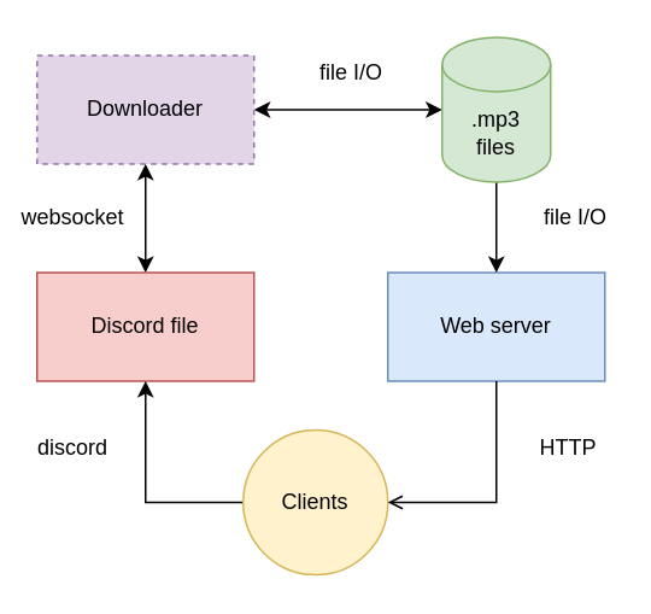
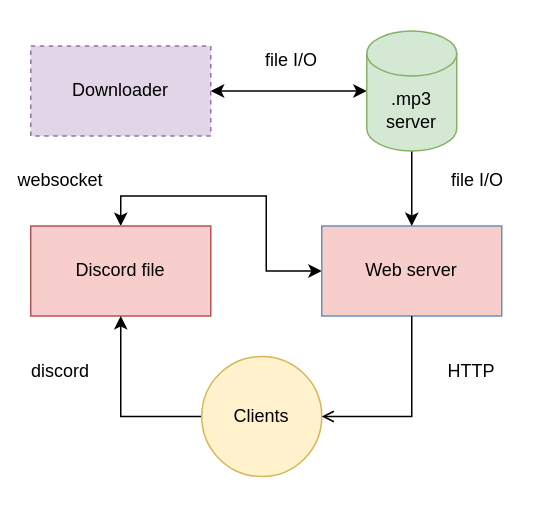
- <mxCell id="8" value=".mp3&lt;br&gt;files" style="shape=cylinder3;whiteSpace=wrap;html=1;boundedLbl=1;backgroundOutline=1;size=15;fillColor=#d5e8d4;strokeColor=#82b366;" vertex="1" parent="1"><mxGeometry x="244" y="20" width="60" height="80" as="geometry" /></mxCell>
+ <mxCell id="8" value=".mp3&lt;br&gt;server" style="shape=cylinder3;whiteSpace=wrap;html=1;boundedLbl=1;backgroundOutline=1;size=15;fillColor=#d5e8d4;strokeColor=#82b366;" vertex="1" parent="1"><mxGeometry x="244" y="20" width="60" height="80" as="geometry" /></mxCell>
- <mxCell id="4" style="edgeStyle=orthogonalEdgeStyle;rounded=0;orthogonalLoop=1;jettySize=auto;html=1;exitX=0.5;exitY=0;exitDx=0;exitDy=0;entryX=0.5;entryY=1;entryDx=0;entryDy=0;startArrow=classic;startFill=1;" edge="1" parent="1" source="5" target="3"><mxGeometry relative="1" as="geometry" /></mxCell>
+ <mxCell id="4" style="edgeStyle=orthogonalEdgeStyle;rounded=0;orthogonalLoop=1;jettySize=auto;html=1;exitX=0.5;exitY=0;exitDx=0;exitDy=0;startArrow=classic;startFill=1;" edge="1" parent="1" source="5" target="6"><mxGeometry relative="1" as="geometry" /></mxCell>
- <mxCell id="6" value="Web server" style="rounded=0;whiteSpace=wrap;html=1;fillColor=#dae8fc;strokeColor=#6c8ebf;" vertex="1" parent="1"><mxGeometry x="214" y="150" width="120" height="60" as="geometry" /></mxCell>
+ <mxCell id="6" value="Web server" style="rounded=0;whiteSpace=wrap;html=1;fillColor=#f8cecc;strokeColor=#6c8ebf;" vertex="1" parent="1"><mxGeometry x="214" y="150" width="120" height="60" as="geometry" /></mxCell>
